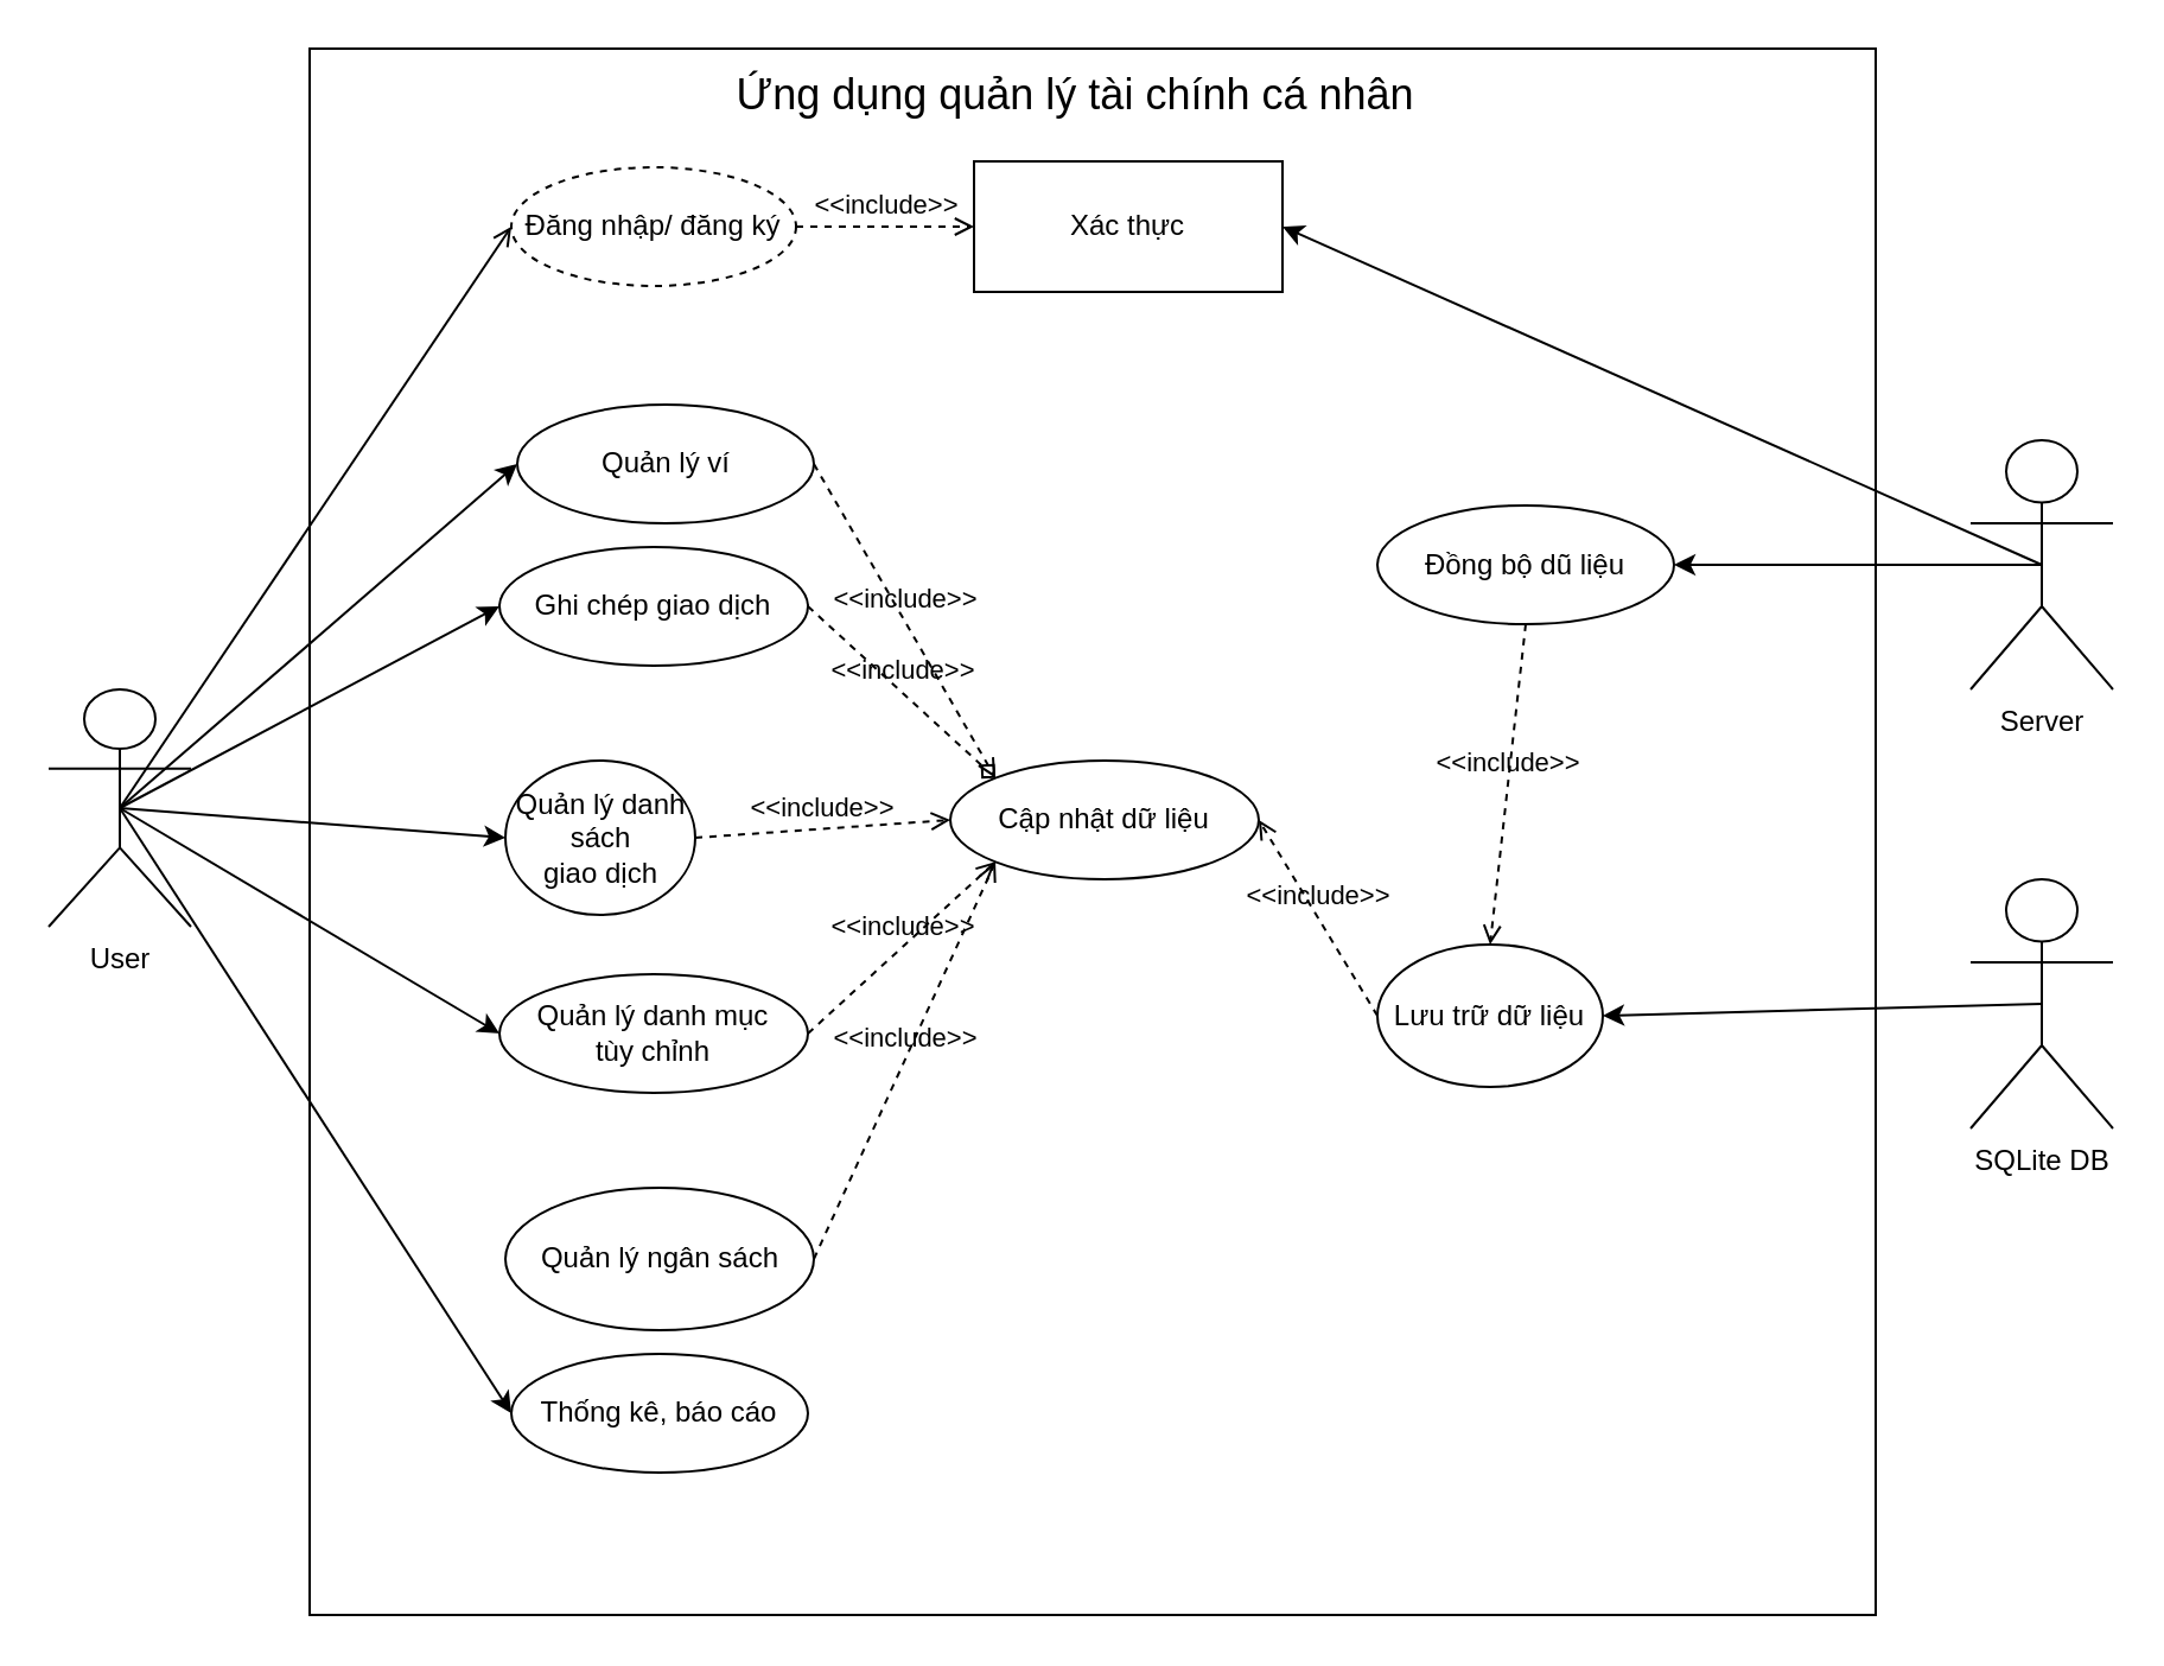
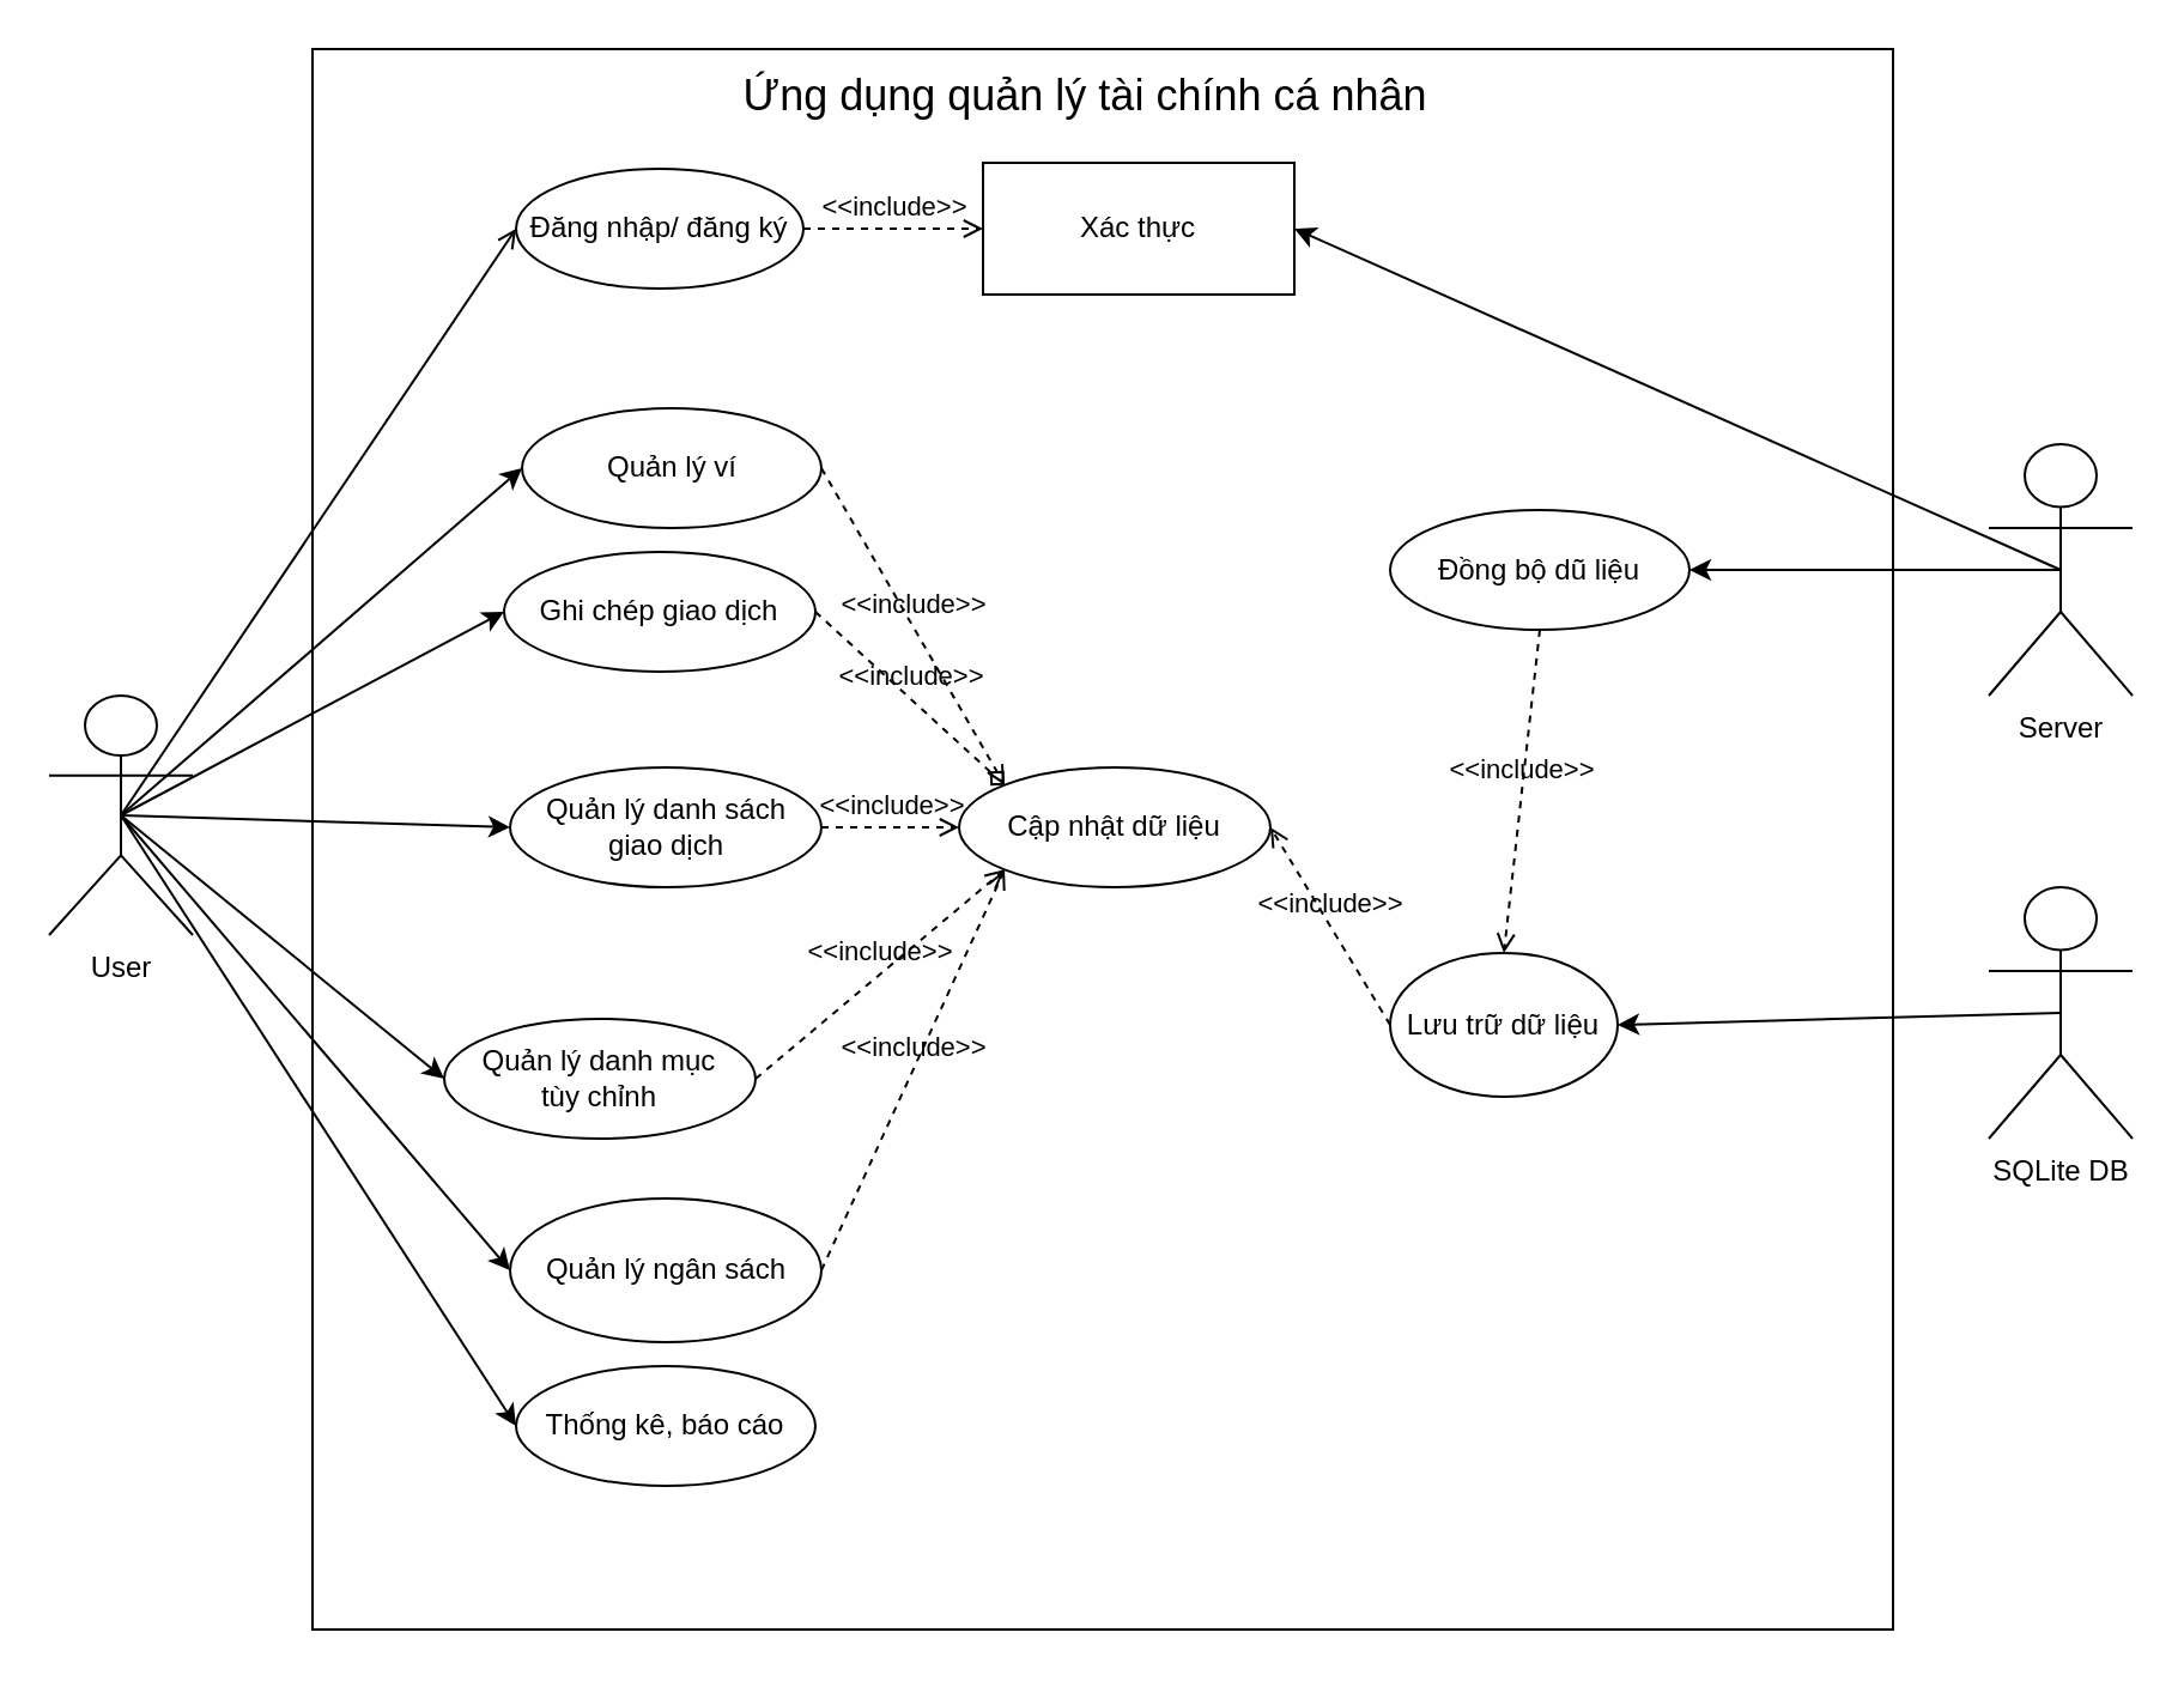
- <mxCell id="11" value="Đăng nhập/ đăng ký" style="ellipse;whiteSpace=wrap;html=1;dashed=1;" parent="1" vertex="1"><mxGeometry x="215" y="70" width="120" height="50" as="geometry" /></mxCell>
+ <mxCell id="11" value="Đăng nhập/ đăng ký" style="ellipse;whiteSpace=wrap;html=1;" parent="1" vertex="1"><mxGeometry x="215" y="70" width="120" height="50" as="geometry" /></mxCell>
- <mxCell id="14" value="Quản lý danh sách &lt;br&gt;giao dịch" style="ellipse;whiteSpace=wrap;html=1;" parent="1" vertex="1"><mxGeometry x="212.5" y="320" width="80" height="65" as="geometry" /></mxCell>
+ <mxCell id="14" value="Quản lý danh sách &lt;br&gt;giao dịch" style="ellipse;whiteSpace=wrap;html=1;" parent="1" vertex="1"><mxGeometry x="212.5" y="320" width="130" height="50" as="geometry" /></mxCell>
- <mxCell id="15" value="Quản lý danh mục &lt;br&gt;tùy chỉnh" style="ellipse;whiteSpace=wrap;html=1;" parent="1" vertex="1"><mxGeometry x="210" y="410" width="130" height="50" as="geometry" /></mxCell>
+ <mxCell id="15" value="Quản lý danh mục &lt;br&gt;tùy chỉnh" style="ellipse;whiteSpace=wrap;html=1;" parent="1" vertex="1"><mxGeometry x="185" y="425" width="130" height="50" as="geometry" /></mxCell>
+ <mxCell id="9" style="edgeStyle=none;html=1;exitX=0.5;exitY=0.5;exitDx=0;exitDy=0;exitPerimeter=0;entryX=0;entryY=0.5;entryDx=0;entryDy=0;" parent="1" source="10" target="17" edge="1"><mxGeometry relative="1" as="geometry" /></mxCell>
